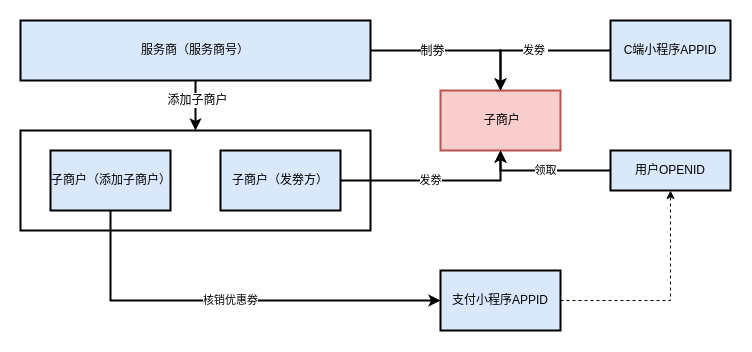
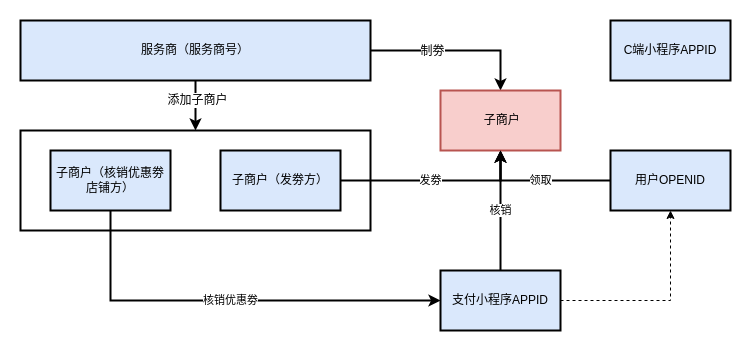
- <mxCell id="13" value="发劵&amp;nbsp;" style="edgeStyle=orthogonalEdgeStyle;rounded=0;orthogonalLoop=1;jettySize=auto;html=1;entryX=0.5;entryY=0;entryDx=0;entryDy=0;strokeWidth=2;" edge="1" parent="1" source="14" target="12"><mxGeometry relative="1" as="geometry" /></mxCell>
- <mxCell id="16" value="用户OPENID" style="rounded=0;whiteSpace=wrap;html=1;fillColor=#dae8fc;strokeColor=#000000;strokeWidth=2;" vertex="1" parent="1"><mxGeometry x="610" y="150" width="120" height="40" as="geometry" /></mxCell>
+ <mxCell id="16" value="用户OPENID" style="rounded=0;whiteSpace=wrap;html=1;fillColor=#dae8fc;strokeColor=#000000;strokeWidth=2;" vertex="1" parent="1"><mxGeometry x="610" y="150" width="120" height="60" as="geometry" /></mxCell>
- <mxCell id="9" value="子商户（添加子商户）" style="rounded=0;whiteSpace=wrap;html=1;fillColor=#dae8fc;strokeColor=#000000;strokeWidth=2;" vertex="1" parent="1"><mxGeometry x="50" y="150" width="120" height="60" as="geometry" /></mxCell>
+ <mxCell id="9" value="子商户（核销优惠劵店铺方）" style="rounded=0;whiteSpace=wrap;html=1;fillColor=#dae8fc;strokeColor=#000000;strokeWidth=2;" vertex="1" parent="1"><mxGeometry x="50" y="150" width="120" height="60" as="geometry" /></mxCell>
+ <mxCell id="18" value="核销" style="edgeStyle=orthogonalEdgeStyle;rounded=0;orthogonalLoop=1;jettySize=auto;html=1;entryX=0.5;entryY=1;entryDx=0;entryDy=0;strokeWidth=2;" edge="1" parent="1" source="19" target="12"><mxGeometry relative="1" as="geometry" /></mxCell>
